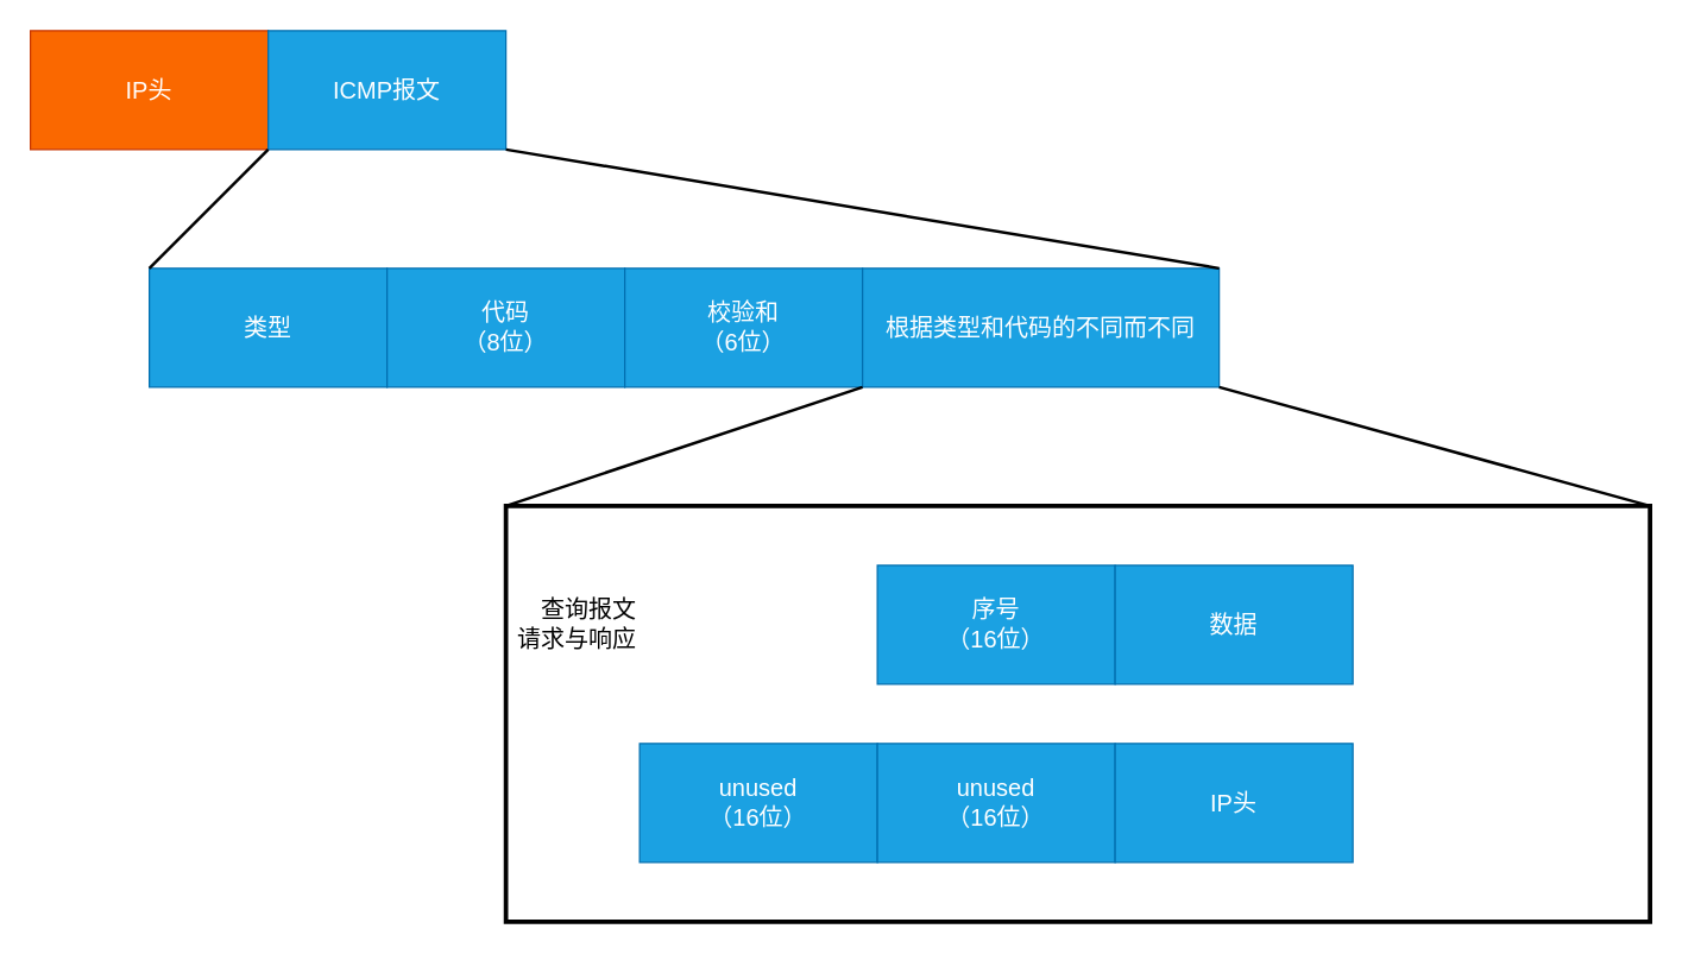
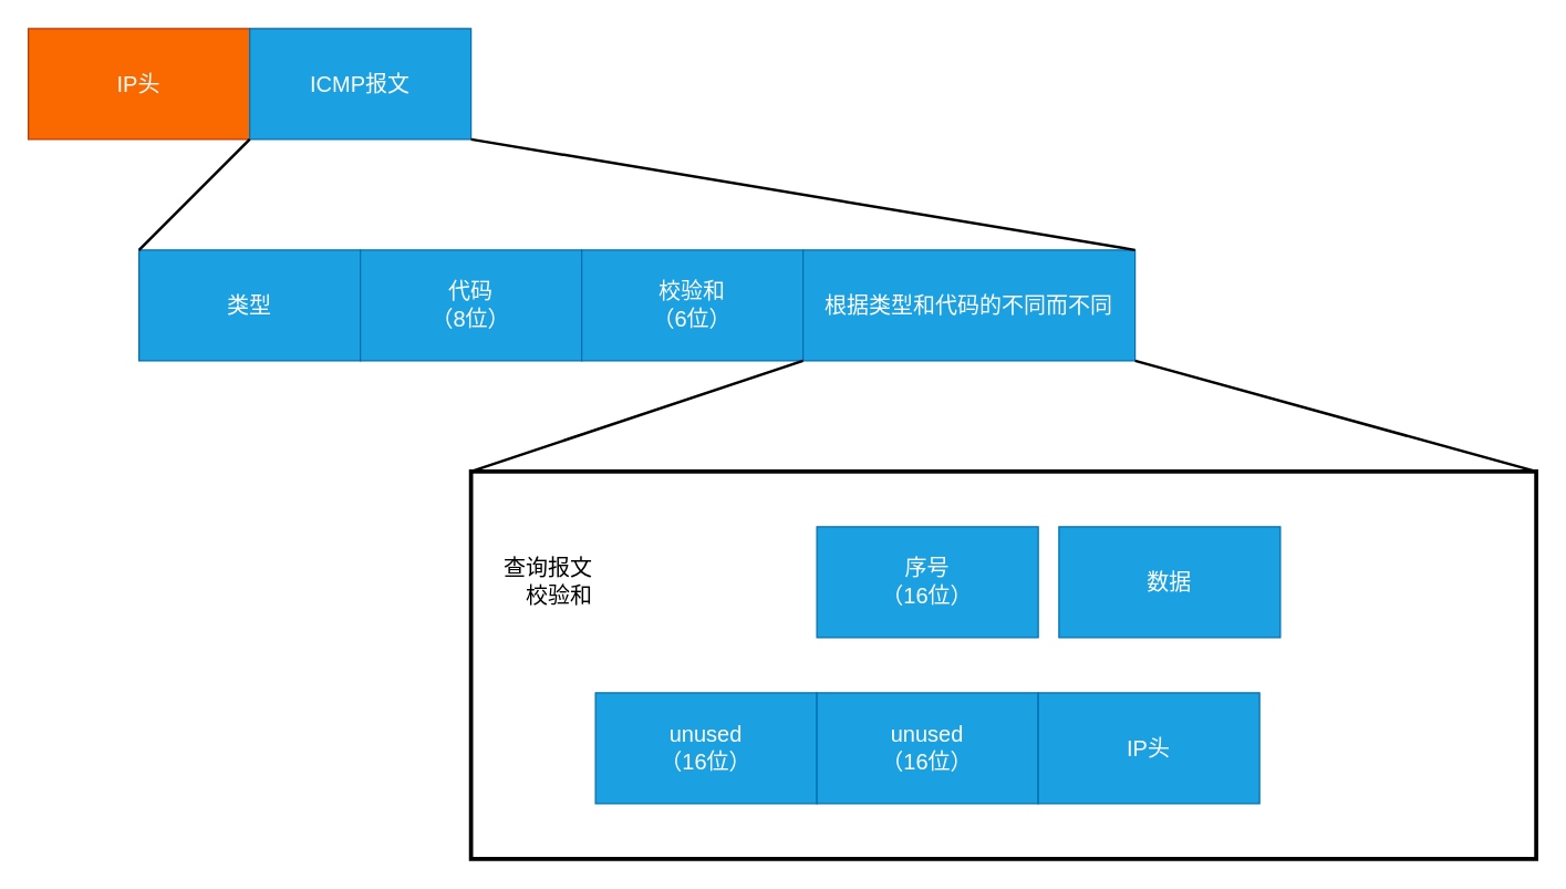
- <mxCell id="14" value="查询报文&lt;br&gt;请求与响应" style="text;html=1;strokeColor=none;fillColor=none;align=right;verticalAlign=middle;whiteSpace=wrap;rounded=0;labelBackgroundColor=none;fontSize=16;" vertex="1" parent="1"><mxGeometry x="340" y="400" width="90" height="40" as="geometry" /></mxCell>
+ <mxCell id="14" value="查询报文&lt;br&gt;校验和" style="text;html=1;strokeColor=none;fillColor=none;align=right;verticalAlign=middle;whiteSpace=wrap;rounded=0;labelBackgroundColor=none;fontSize=16;" vertex="1" parent="1"><mxGeometry x="340" y="400" width="90" height="40" as="geometry" /></mxCell>
- <mxCell id="9" value="数据" style="text;html=1;strokeColor=#006EAF;fillColor=#1ba1e2;align=center;verticalAlign=middle;whiteSpace=wrap;rounded=0;labelBackgroundColor=none;fontSize=16;fontColor=#ffffff;" vertex="1" parent="1"><mxGeometry x="750" y="380" width="160" height="80" as="geometry" /></mxCell>
+ <mxCell id="9" value="数据" style="text;html=1;strokeColor=#006EAF;fillColor=#1ba1e2;align=center;verticalAlign=middle;whiteSpace=wrap;rounded=0;labelBackgroundColor=none;fontSize=16;fontColor=#ffffff;" vertex="1" parent="1"><mxGeometry x="765" y="380" width="160" height="80" as="geometry" /></mxCell>
